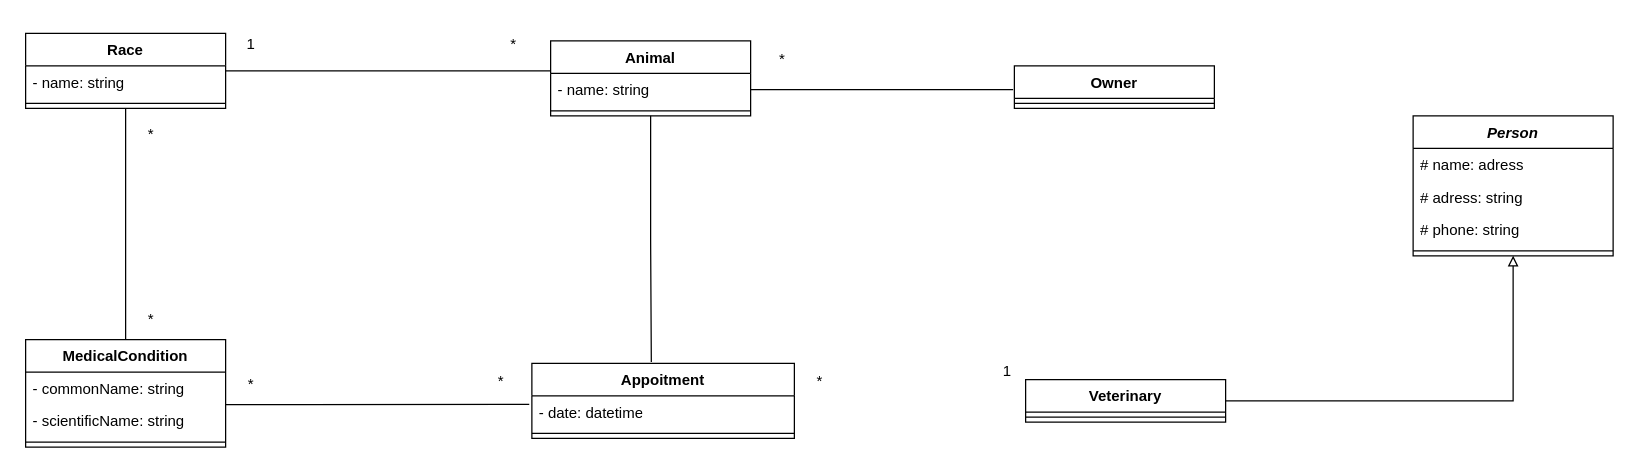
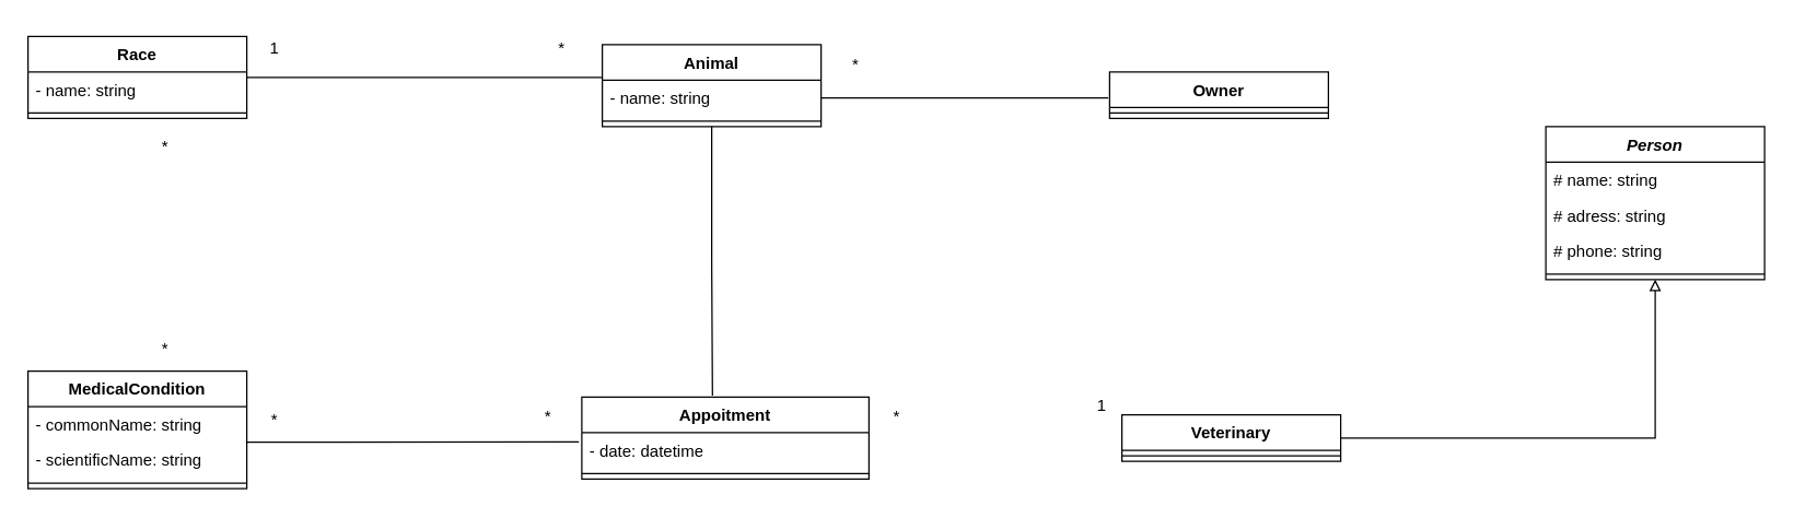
- <mxCell id="25" value="# name: adress" style="text;strokeColor=none;fillColor=none;align=left;verticalAlign=top;spacingLeft=4;spacingRight=4;overflow=hidden;rotatable=0;points=[[0,0.5],[1,0.5]];portConstraint=eastwest;whiteSpace=wrap;html=1;" vertex="1" parent="24"><mxGeometry y="26" width="160" height="26" as="geometry" /></mxCell>
+ <mxCell id="25" value="# name: string" style="text;strokeColor=none;fillColor=none;align=left;verticalAlign=top;spacingLeft=4;spacingRight=4;overflow=hidden;rotatable=0;points=[[0,0.5],[1,0.5]];portConstraint=eastwest;whiteSpace=wrap;html=1;" vertex="1" parent="24"><mxGeometry y="26" width="160" height="26" as="geometry" /></mxCell>
- <mxCell id="20" style="edgeStyle=orthogonalEdgeStyle;rounded=0;orthogonalLoop=1;jettySize=auto;html=1;entryX=0.5;entryY=0;entryDx=0;entryDy=0;endArrow=none;endFill=0;" edge="1" parent="1" source="21" target="12"><mxGeometry relative="1" as="geometry" /></mxCell>
